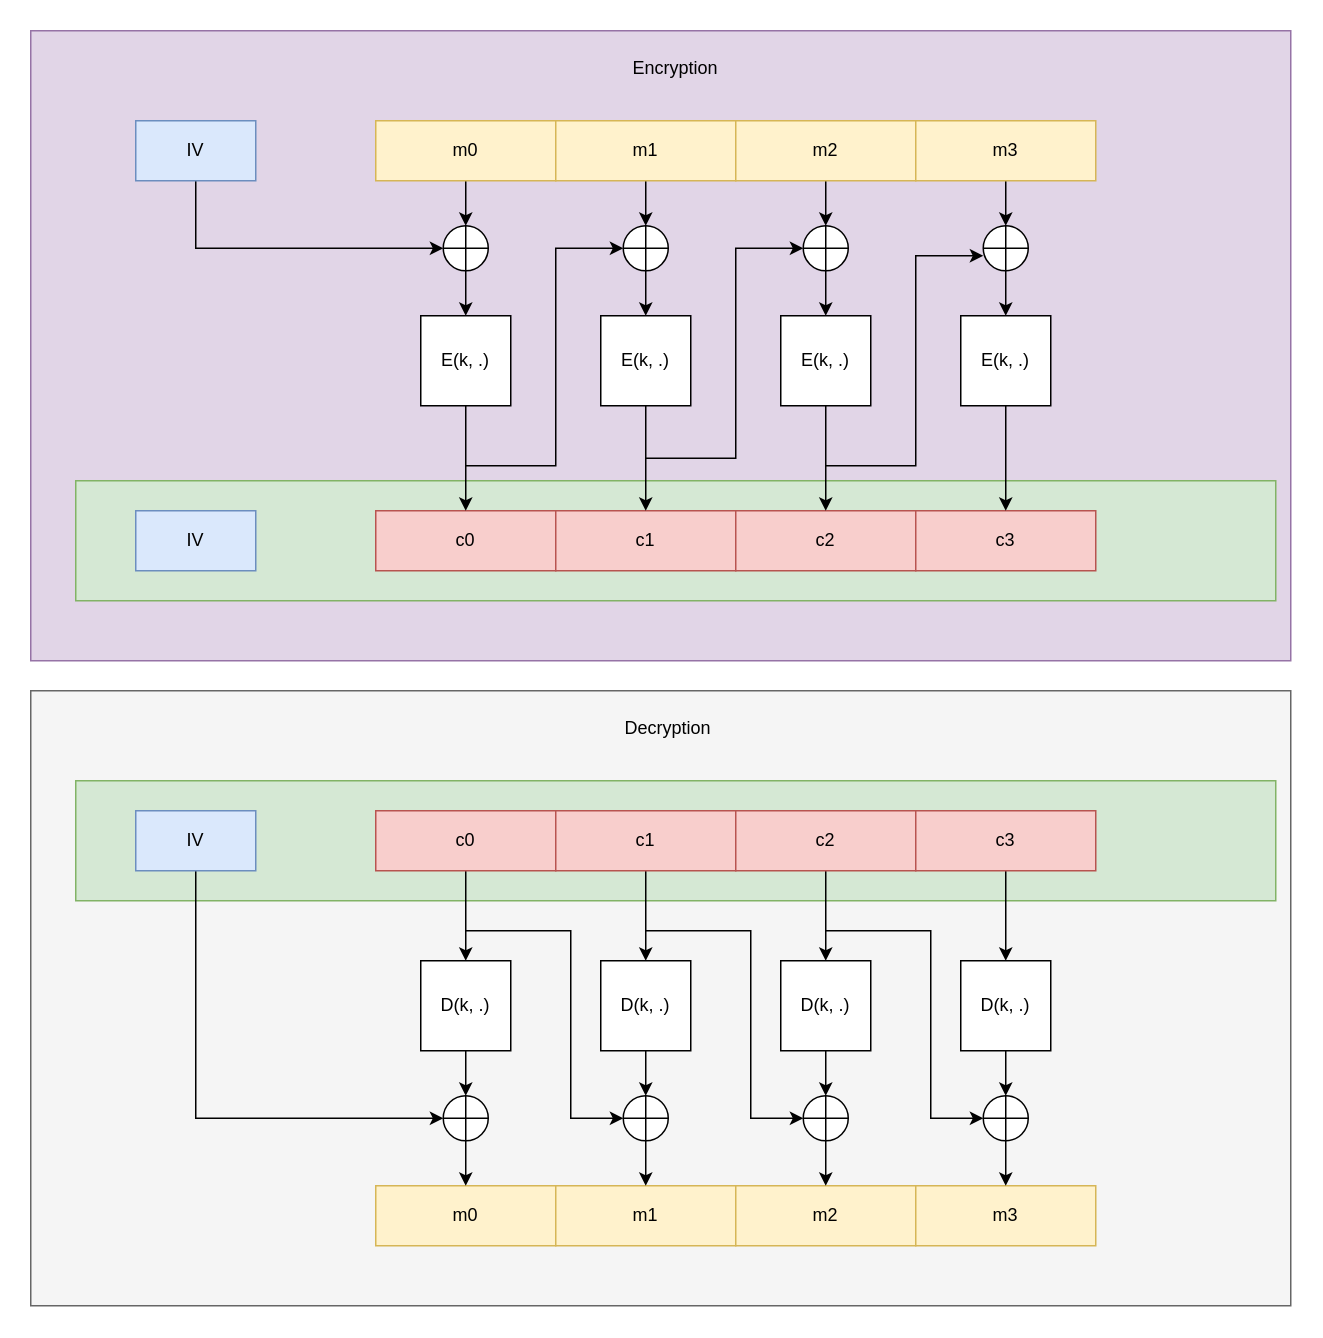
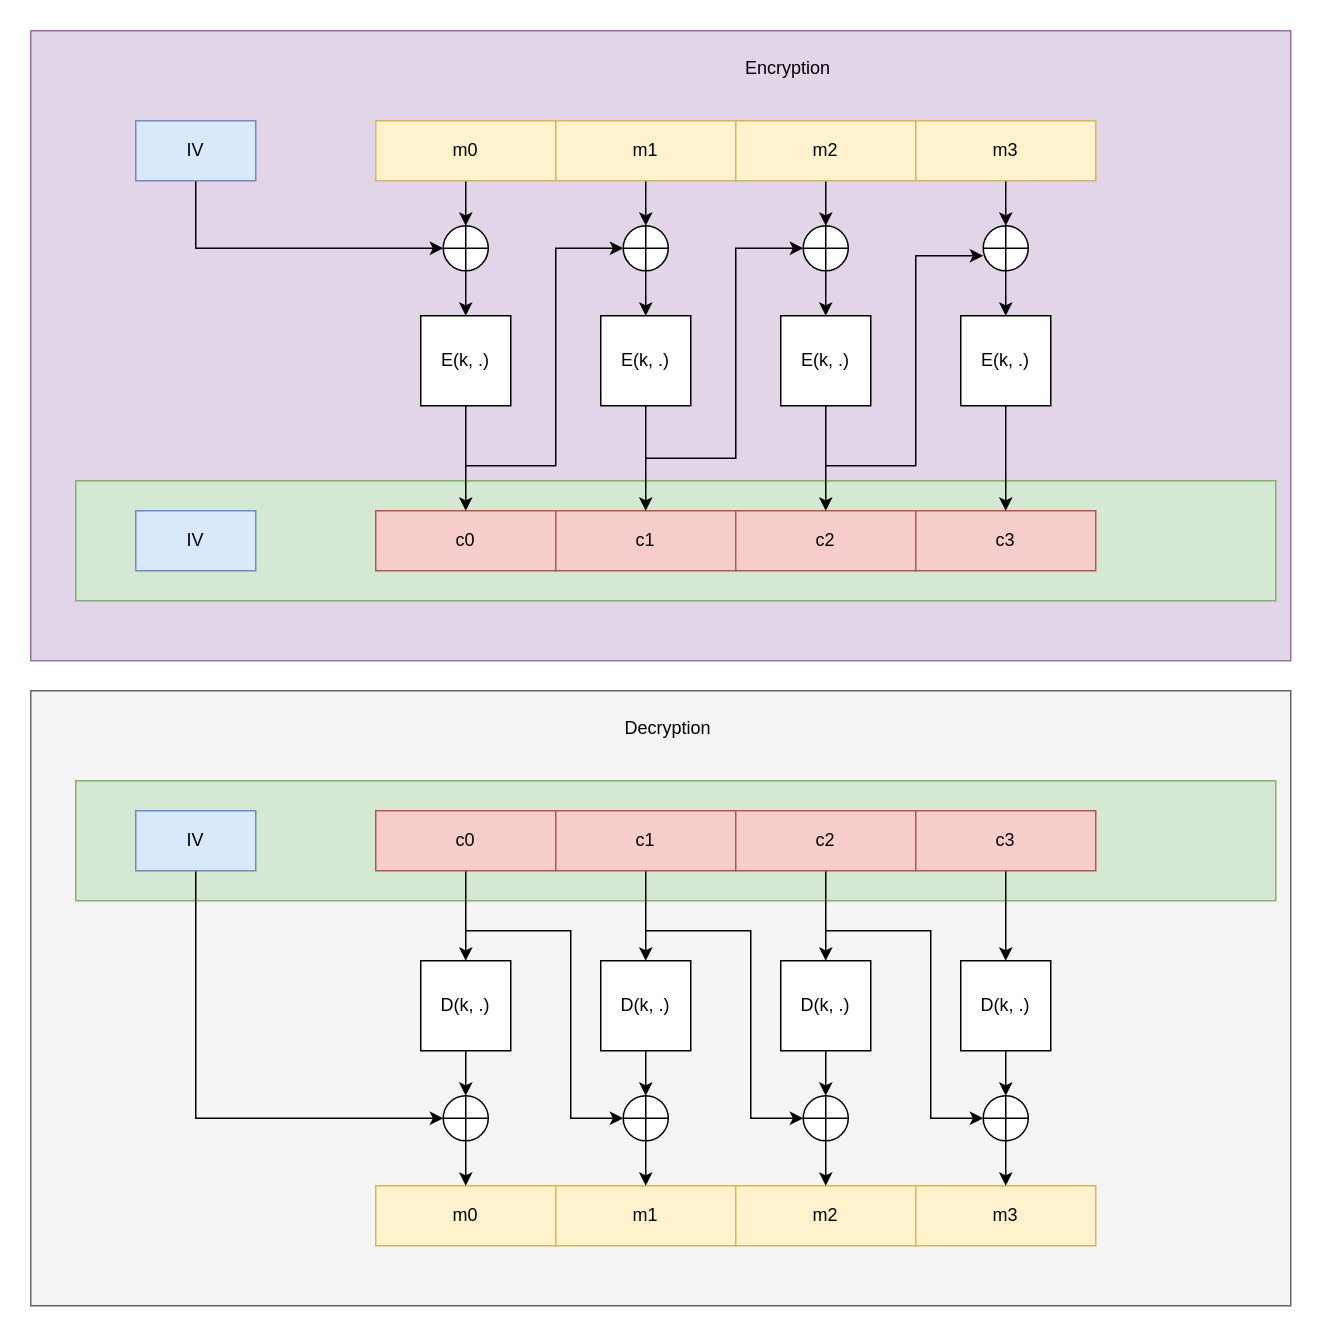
- <mxCell id="74" value="Encryption" style="text;html=1;align=center;verticalAlign=middle;whiteSpace=wrap;rounded=0;" vertex="1" parent="1"><mxGeometry x="420" y="30" width="60" height="30" as="geometry" /></mxCell>
+ <mxCell id="74" value="Encryption" style="text;html=1;align=center;verticalAlign=middle;whiteSpace=wrap;rounded=0;" vertex="1" parent="1"><mxGeometry x="495" y="30" width="60" height="30" as="geometry" /></mxCell>
